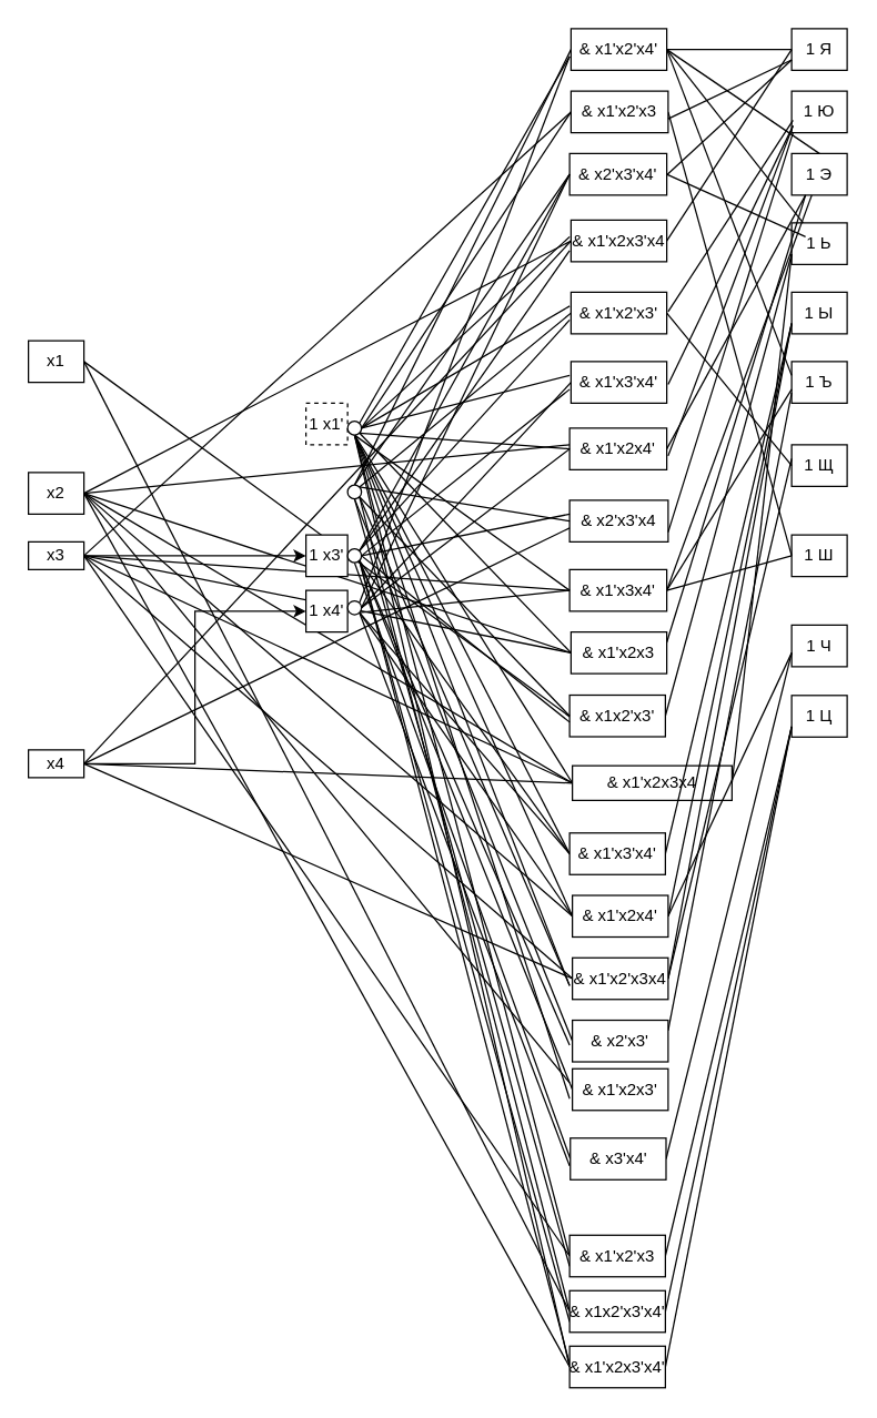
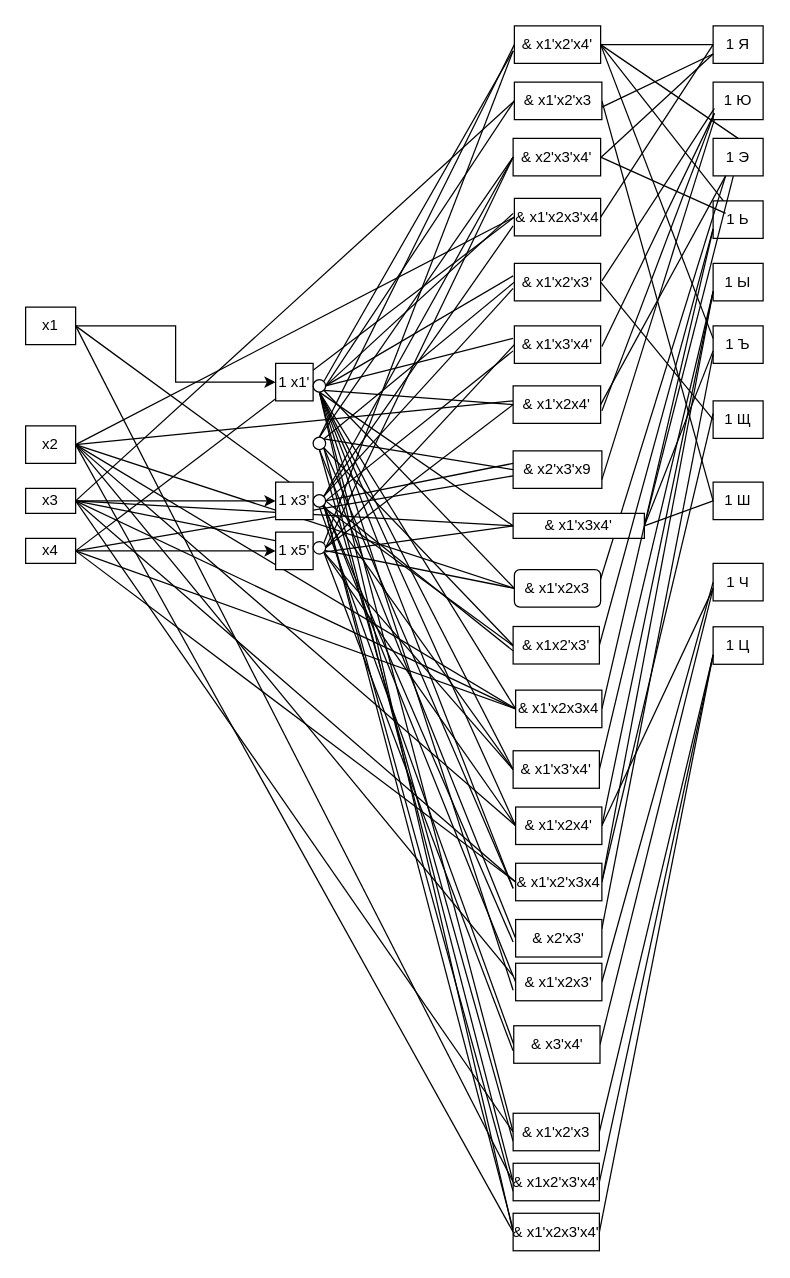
+ <mxCell id="2" style="edgeStyle=orthogonalEdgeStyle;rounded=0;orthogonalLoop=1;jettySize=auto;html=1;exitX=1;exitY=0.5;exitDx=0;exitDy=0;entryX=0;entryY=0.5;entryDx=0;entryDy=0;" edge="1" parent="1" source="5" target="28"><mxGeometry relative="1" as="geometry" /></mxCell>
- <mxCell id="28" value="1 x1'" style="rounded=0;whiteSpace=wrap;html=1;dashed=1;" vertex="1" parent="1"><mxGeometry x="220" y="290" width="30" height="30" as="geometry" /></mxCell>
+ <mxCell id="28" value="1 x1'" style="rounded=0;whiteSpace=wrap;html=1;" vertex="1" parent="1"><mxGeometry x="220" y="290" width="30" height="30" as="geometry" /></mxCell>
- <mxCell id="53" value="&amp;amp;&amp;nbsp;x2'x3'x4" style="rounded=0;whiteSpace=wrap;html=1;" vertex="1" parent="1"><mxGeometry x="410" y="360" width="71" height="30" as="geometry" /></mxCell>
+ <mxCell id="53" value="&amp;amp;&amp;nbsp;x2'x3'x9" style="rounded=0;whiteSpace=wrap;html=1;" vertex="1" parent="1"><mxGeometry x="410" y="360" width="71" height="30" as="geometry" /></mxCell>
- <mxCell id="59" value="&amp;amp;&amp;nbsp;x1'x3x4'" style="rounded=0;whiteSpace=wrap;html=1;" vertex="1" parent="1"><mxGeometry x="410" y="410" width="70" height="30" as="geometry" /></mxCell>
+ <mxCell id="59" value="&amp;amp;&amp;nbsp;x1'x3x4'" style="rounded=0;whiteSpace=wrap;html=1;" vertex="1" parent="1"><mxGeometry x="410" y="410" width="105" height="20" as="geometry" /></mxCell>
- <mxCell id="30" value="1 x4'" style="rounded=0;whiteSpace=wrap;html=1;" vertex="1" parent="1"><mxGeometry x="220" y="425" width="30" height="30" as="geometry" /></mxCell>
+ <mxCell id="30" value="1 x5'" style="rounded=0;whiteSpace=wrap;html=1;" vertex="1" parent="1"><mxGeometry x="220" y="425" width="30" height="30" as="geometry" /></mxCell>
- <mxCell id="55" value="&amp;amp;&amp;nbsp;x1'x2x3" style="rounded=0;whiteSpace=wrap;html=1;" vertex="1" parent="1"><mxGeometry x="411" y="455" width="69" height="30" as="geometry" /></mxCell>
+ <mxCell id="55" value="&amp;amp;&amp;nbsp;x1'x2x3" style="whiteSpace=wrap;html=1;rounded=1;" vertex="1" parent="1"><mxGeometry x="411" y="455" width="69" height="30" as="geometry" /></mxCell>
- <mxCell id="27" value="x4" style="rounded=0;whiteSpace=wrap;html=1;" vertex="1" parent="1"><mxGeometry x="20" y="540" width="40" height="20" as="geometry" /></mxCell>
+ <mxCell id="27" value="x4" style="rounded=0;whiteSpace=wrap;html=1;" vertex="1" parent="1"><mxGeometry x="20" y="430" width="40" height="20" as="geometry" /></mxCell>
- <mxCell id="73" value="&amp;amp;&amp;nbsp;x1'x2x3x4" style="rounded=0;whiteSpace=wrap;html=1;" vertex="1" parent="1"><mxGeometry x="412" y="551.409" width="115" height="25" as="geometry" /></mxCell>
+ <mxCell id="73" value="&amp;amp;&amp;nbsp;x1'x2x3x4" style="rounded=0;whiteSpace=wrap;html=1;" vertex="1" parent="1"><mxGeometry x="412" y="551.409" width="69" height="30" as="geometry" /></mxCell>
+ <mxCell id="132" style="edgeStyle=none;rounded=0;orthogonalLoop=1;jettySize=auto;html=1;exitX=1;exitY=0.5;exitDx=0;exitDy=0;entryX=0;entryY=0.5;entryDx=0;entryDy=0;endArrow=none;endFill=0;" edge="1" parent="1" source="133" target="39"><mxGeometry relative="1" as="geometry" /></mxCell>
